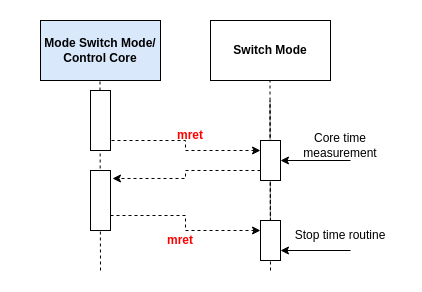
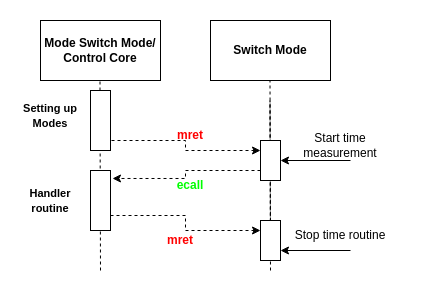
- <mxCell id="2" value="&lt;div style=&quot;&quot;&gt;&lt;font style=&quot;font-size: 12px;&quot;&gt;&lt;b&gt;&lt;font style=&quot;font-size: 12px;&quot;&gt;Mode Switch Mode/&lt;/font&gt;&lt;/b&gt;&lt;/font&gt;&lt;/div&gt;&lt;div style=&quot;&quot;&gt;&lt;font style=&quot;font-size: 12px;&quot;&gt;&lt;b&gt;&lt;font style=&quot;font-size: 12px;&quot;&gt;Control Core&lt;font style=&quot;font-size: 12px;&quot;&gt;&lt;br&gt;&lt;/font&gt;&lt;/font&gt;&lt;/b&gt;&lt;/font&gt;&lt;/div&gt;" style="rounded=0;whiteSpace=wrap;html=1;fillColor=#dae8fc;" vertex="1" parent="1"><mxGeometry x="40" y="20" width="120" height="60" as="geometry" /></mxCell>
+ <mxCell id="2" value="&lt;div style=&quot;&quot;&gt;&lt;font style=&quot;font-size: 12px;&quot;&gt;&lt;b&gt;&lt;font style=&quot;font-size: 12px;&quot;&gt;Mode Switch Mode/&lt;/font&gt;&lt;/b&gt;&lt;/font&gt;&lt;/div&gt;&lt;div style=&quot;&quot;&gt;&lt;font style=&quot;font-size: 12px;&quot;&gt;&lt;b&gt;&lt;font style=&quot;font-size: 12px;&quot;&gt;Control Core&lt;font style=&quot;font-size: 12px;&quot;&gt;&lt;br&gt;&lt;/font&gt;&lt;/font&gt;&lt;/b&gt;&lt;/font&gt;&lt;/div&gt;" style="rounded=0;whiteSpace=wrap;html=1;" vertex="1" parent="1"><mxGeometry x="40" y="20" width="120" height="60" as="geometry" /></mxCell>
+ <mxCell id="4" value="&lt;font style=&quot;font-size: 11px;&quot;&gt;&lt;b&gt;Setting up Modes&lt;/b&gt;&lt;/font&gt;" style="text;html=1;strokeColor=none;fillColor=none;align=center;verticalAlign=middle;whiteSpace=wrap;rounded=0;" vertex="1" parent="1"><mxGeometry x="20" y="100" width="60" height="30" as="geometry" /></mxCell>
- <mxCell id="21" value="Core time measurement" style="text;html=1;strokeColor=none;fillColor=none;align=center;verticalAlign=middle;whiteSpace=wrap;rounded=0;" vertex="1" parent="1"><mxGeometry x="280" y="130" width="120" height="30" as="geometry" /></mxCell>
+ <mxCell id="21" value="Start time measurement" style="text;html=1;strokeColor=none;fillColor=none;align=center;verticalAlign=middle;whiteSpace=wrap;rounded=0;" vertex="1" parent="1"><mxGeometry x="280" y="130" width="120" height="30" as="geometry" /></mxCell>
+ <mxCell id="18" value="&lt;b&gt;&lt;font color=&quot;#00ff00&quot;&gt;ecall&lt;/font&gt;&lt;/b&gt;" style="text;html=1;strokeColor=none;fillColor=none;align=center;verticalAlign=middle;whiteSpace=wrap;rounded=0;" vertex="1" parent="1"><mxGeometry x="160" y="170" width="60" height="30" as="geometry" /></mxCell>
+ <mxCell id="8" value="&lt;font style=&quot;font-size: 11px;&quot;&gt;&lt;b&gt;Handler routine&lt;/b&gt;&lt;/font&gt;" style="text;html=1;strokeColor=none;fillColor=none;align=center;verticalAlign=middle;whiteSpace=wrap;rounded=0;" vertex="1" parent="1"><mxGeometry x="20" y="185" width="60" height="30" as="geometry" /></mxCell>
